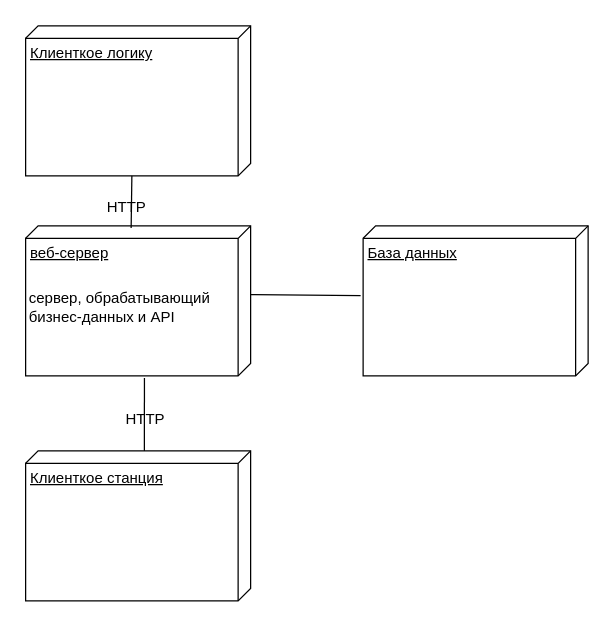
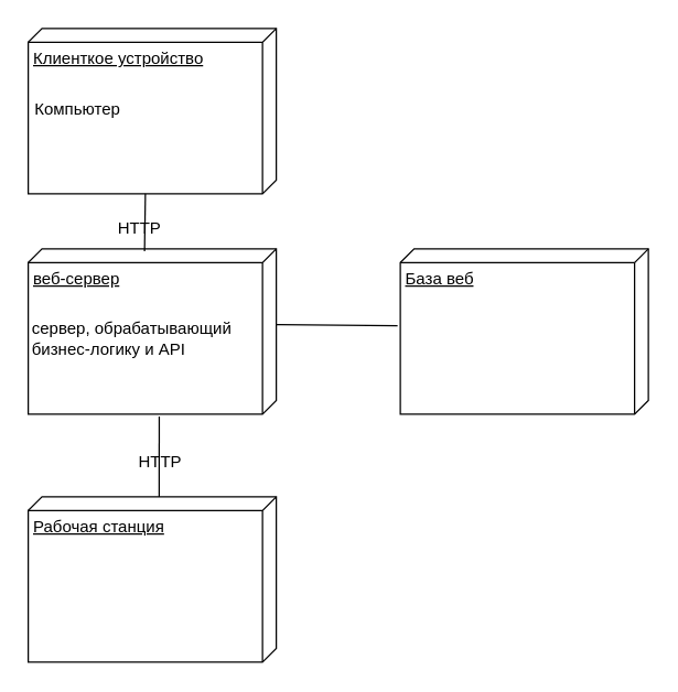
- <mxCell id="2" value="Клиенткое логику" style="verticalAlign=top;align=left;spacingTop=8;spacingLeft=2;spacingRight=12;shape=cube;size=10;direction=south;fontStyle=4;html=1;whiteSpace=wrap;" vertex="1" parent="1"><mxGeometry x="20" y="20" width="180" height="120" as="geometry" /></mxCell>
+ <mxCell id="2" value="Клиенткое устройство" style="verticalAlign=top;align=left;spacingTop=8;spacingLeft=2;spacingRight=12;shape=cube;size=10;direction=south;fontStyle=4;html=1;whiteSpace=wrap;" vertex="1" parent="1"><mxGeometry x="20" y="20" width="180" height="120" as="geometry" /></mxCell>
+ <mxCell id="9" value="Компьютер" style="text;html=1;align=center;verticalAlign=middle;whiteSpace=wrap;rounded=0;" vertex="1" parent="1"><mxGeometry x="26" y="64" width="60" height="30" as="geometry" /></mxCell>
- <mxCell id="4" value="База данных" style="verticalAlign=top;align=left;spacingTop=8;spacingLeft=2;spacingRight=12;shape=cube;size=10;direction=south;fontStyle=4;html=1;whiteSpace=wrap;" vertex="1" parent="1"><mxGeometry x="290" y="180" width="180" height="120" as="geometry" /></mxCell>
+ <mxCell id="4" value="База веб" style="verticalAlign=top;align=left;spacingTop=8;spacingLeft=2;spacingRight=12;shape=cube;size=10;direction=south;fontStyle=4;html=1;whiteSpace=wrap;" vertex="1" parent="1"><mxGeometry x="290" y="180" width="180" height="120" as="geometry" /></mxCell>
- <mxCell id="10" value="&lt;div align=&quot;left&quot;&gt;сервер, обрабатывающий бизнес-данных и API&lt;/div&gt;" style="text;html=1;align=left;verticalAlign=middle;whiteSpace=wrap;rounded=0;" vertex="1" parent="1"><mxGeometry x="21" y="230" width="160" height="30" as="geometry" /></mxCell>
+ <mxCell id="10" value="&lt;div align=&quot;left&quot;&gt;сервер, обрабатывающий бизнес-логику и API&lt;/div&gt;" style="text;html=1;align=left;verticalAlign=middle;whiteSpace=wrap;rounded=0;" vertex="1" parent="1"><mxGeometry x="21" y="230" width="160" height="30" as="geometry" /></mxCell>
- <mxCell id="5" value="Клиенткое станция" style="verticalAlign=top;align=left;spacingTop=8;spacingLeft=2;spacingRight=12;shape=cube;size=10;direction=south;fontStyle=4;html=1;whiteSpace=wrap;" vertex="1" parent="1"><mxGeometry x="20" y="360" width="180" height="120" as="geometry" /></mxCell>
+ <mxCell id="5" value="Рабочая станция" style="verticalAlign=top;align=left;spacingTop=8;spacingLeft=2;spacingRight=12;shape=cube;size=10;direction=south;fontStyle=4;html=1;whiteSpace=wrap;" vertex="1" parent="1"><mxGeometry x="20" y="360" width="180" height="120" as="geometry" /></mxCell>
